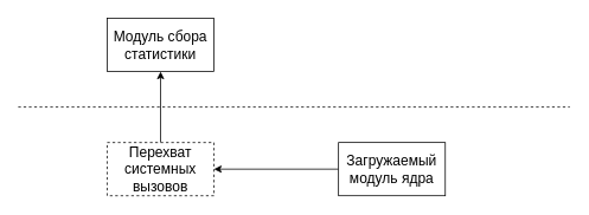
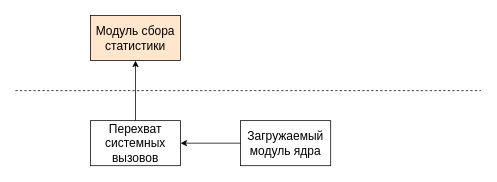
- <mxCell id="5" value="Модуль сбора статистики" style="rounded=0;whiteSpace=wrap;html=1;fontSize=16;" vertex="1" parent="1"><mxGeometry x="120" y="20" width="120" height="60" as="geometry" /></mxCell>
+ <mxCell id="5" value="Модуль сбора статистики" style="rounded=0;whiteSpace=wrap;html=1;fontSize=16;fillColor=#ffe6cc;" vertex="1" parent="1"><mxGeometry x="120" y="20" width="120" height="60" as="geometry" /></mxCell>
- <mxCell id="7" value="Перехват системных вызовов" style="rounded=0;whiteSpace=wrap;html=1;fontSize=16;dashed=1;" vertex="1" parent="1"><mxGeometry x="120" y="160" width="120" height="60" as="geometry" /></mxCell>
+ <mxCell id="7" value="Перехват системных вызовов" style="rounded=0;whiteSpace=wrap;html=1;fontSize=16;" vertex="1" parent="1"><mxGeometry x="120" y="160" width="120" height="60" as="geometry" /></mxCell>
- <mxCell id="4" value="Загружаемый модуль ядра" style="rounded=0;whiteSpace=wrap;html=1;fontSize=16;" vertex="1" parent="1"><mxGeometry x="380" y="160" width="120" height="60" as="geometry" /></mxCell>
+ <mxCell id="4" value="Загружаемый модуль ядра" style="rounded=0;whiteSpace=wrap;html=1;fontSize=16;" vertex="1" parent="1"><mxGeometry x="320" y="160" width="120" height="60" as="geometry" /></mxCell>
